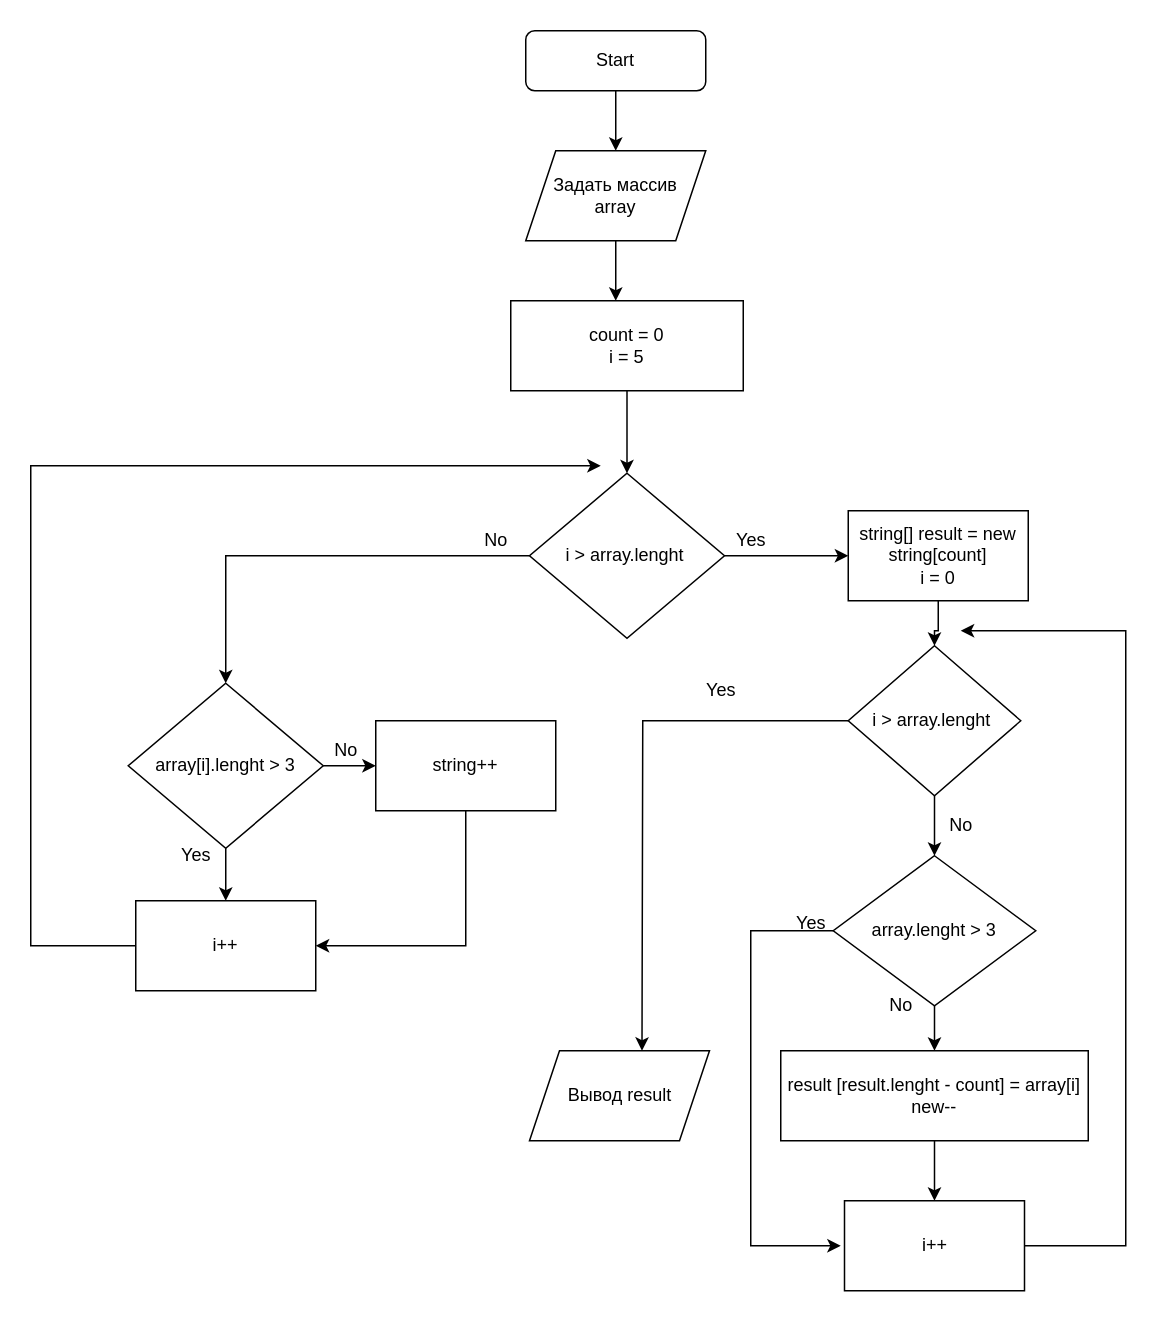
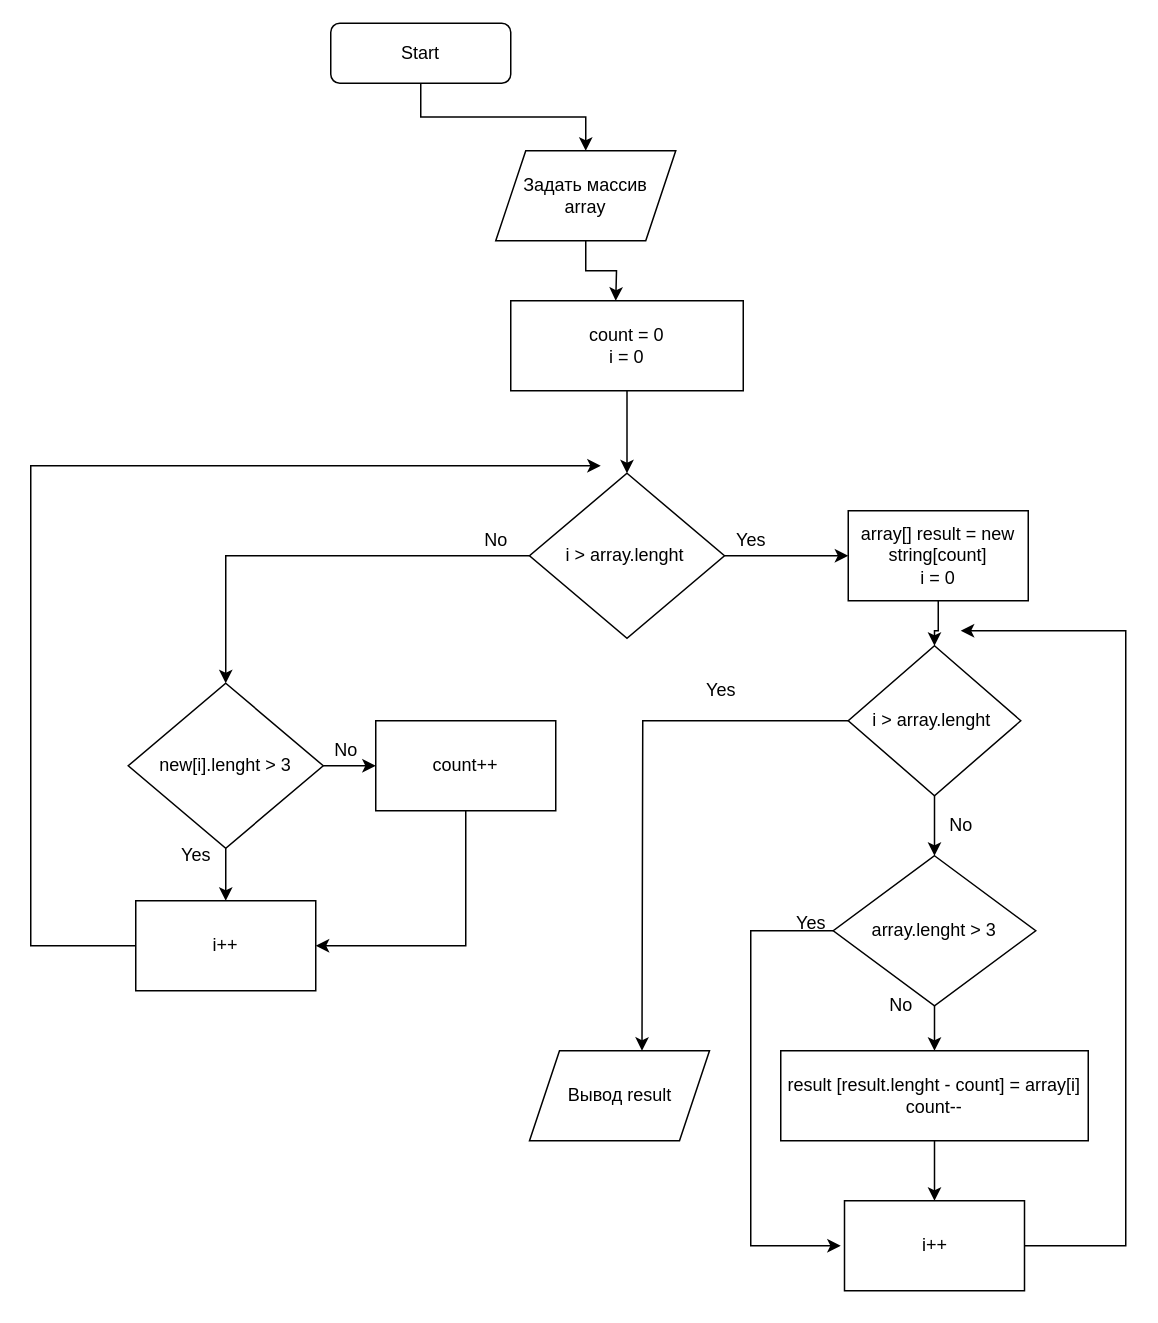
- <mxCell id="3" value="Start" style="rounded=1;whiteSpace=wrap;html=1;fontSize=12;glass=0;strokeWidth=1;shadow=0;" vertex="1" parent="1"><mxGeometry x="350" y="20" width="120" height="40" as="geometry" /></mxCell>
+ <mxCell id="3" value="Start" style="rounded=1;whiteSpace=wrap;html=1;fontSize=12;glass=0;strokeWidth=1;shadow=0;" vertex="1" parent="1"><mxGeometry x="220" y="15" width="120" height="40" as="geometry" /></mxCell>
- <mxCell id="5" value="Задать массив&lt;br&gt;array" style="shape=parallelogram;perimeter=parallelogramPerimeter;whiteSpace=wrap;html=1;fixedSize=1;" vertex="1" parent="1"><mxGeometry x="350" y="100" width="120" height="60" as="geometry" /></mxCell>
+ <mxCell id="5" value="Задать массив&lt;br&gt;array" style="shape=parallelogram;perimeter=parallelogramPerimeter;whiteSpace=wrap;html=1;fixedSize=1;" vertex="1" parent="1"><mxGeometry x="330" y="100" width="120" height="60" as="geometry" /></mxCell>
- <mxCell id="7" value="count = 0&lt;br&gt;i = 5" style="whiteSpace=wrap;html=1;" vertex="1" parent="1"><mxGeometry x="340" y="200" width="155" height="60" as="geometry" /></mxCell>
+ <mxCell id="7" value="count = 0&lt;br&gt;i = 0" style="whiteSpace=wrap;html=1;" vertex="1" parent="1"><mxGeometry x="340" y="200" width="155" height="60" as="geometry" /></mxCell>
- <mxCell id="12" value="string[] result = new&lt;br&gt;string[count]&lt;br&gt;i = 0" style="whiteSpace=wrap;html=1;" vertex="1" parent="1"><mxGeometry x="565" y="340" width="120" height="60" as="geometry" /></mxCell>
+ <mxCell id="12" value="array[] result = new&lt;br&gt;string[count]&lt;br&gt;i = 0" style="whiteSpace=wrap;html=1;" vertex="1" parent="1"><mxGeometry x="565" y="340" width="120" height="60" as="geometry" /></mxCell>
- <mxCell id="31" value="array[i].lenght &amp;gt; 3" style="rhombus;whiteSpace=wrap;html=1;" vertex="1" parent="1"><mxGeometry x="85" y="455" width="130" height="110" as="geometry" /></mxCell>
+ <mxCell id="31" value="new[i].lenght &amp;gt; 3" style="rhombus;whiteSpace=wrap;html=1;" vertex="1" parent="1"><mxGeometry x="85" y="455" width="130" height="110" as="geometry" /></mxCell>
- <mxCell id="33" value="string++" style="whiteSpace=wrap;html=1;" vertex="1" parent="1"><mxGeometry x="250" y="480" width="120" height="60" as="geometry" /></mxCell>
+ <mxCell id="33" value="count++" style="whiteSpace=wrap;html=1;" vertex="1" parent="1"><mxGeometry x="250" y="480" width="120" height="60" as="geometry" /></mxCell>
- <mxCell id="23" value="result [result.lenght - count] = array[i]&lt;br&gt;new--" style="whiteSpace=wrap;html=1;" vertex="1" parent="1"><mxGeometry x="520" y="700" width="205" height="60" as="geometry" /></mxCell>
+ <mxCell id="23" value="result [result.lenght - count] = array[i]&lt;br&gt;count--" style="whiteSpace=wrap;html=1;" vertex="1" parent="1"><mxGeometry x="520" y="700" width="205" height="60" as="geometry" /></mxCell>
